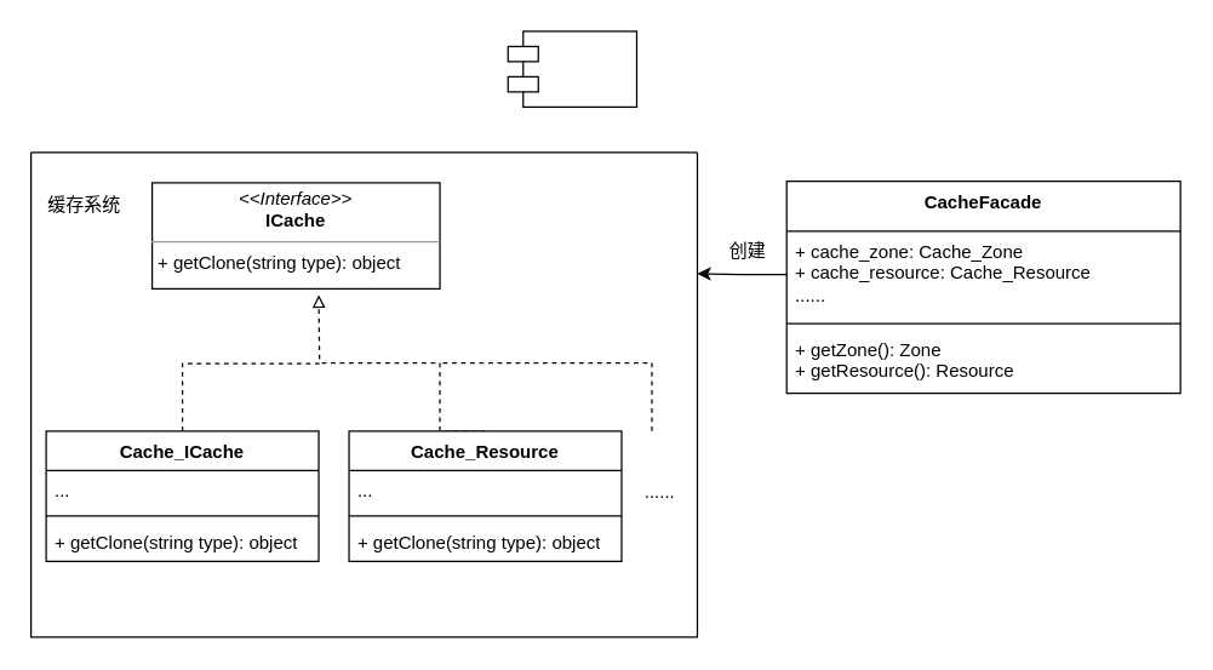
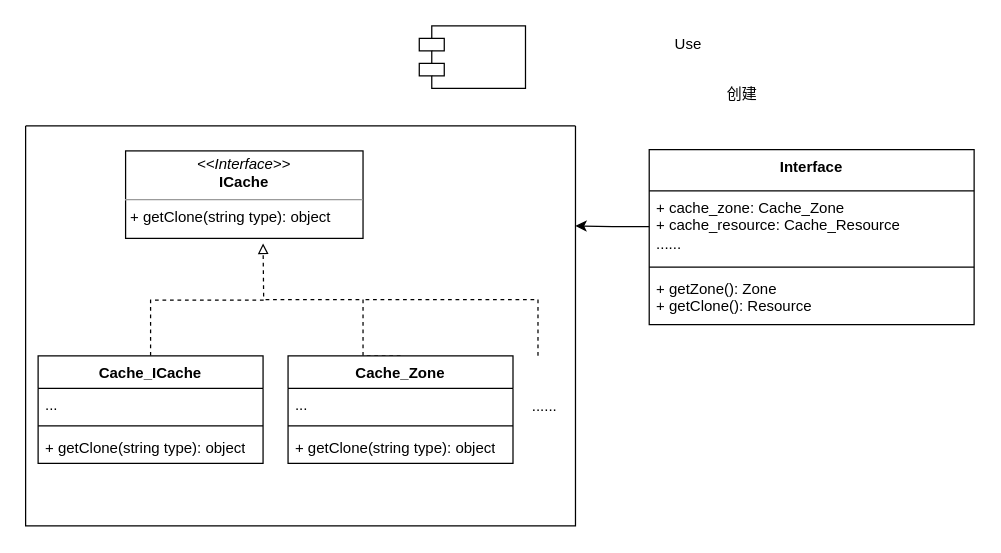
+ <mxCell id="16" value="Use" style="text;html=1;align=center;verticalAlign=middle;resizable=0;points=[];autosize=1;strokeColor=none;fillColor=none;" vertex="1" parent="1"><mxGeometry x="530" y="20" width="40" height="30" as="geometry" /></mxCell>
- <mxCell id="2" value="CacheFacade" style="swimlane;fontStyle=1;align=center;verticalAlign=top;childLayout=stackLayout;horizontal=1;startSize=33;horizontalStack=0;resizeParent=1;resizeParentMax=0;resizeLast=0;collapsible=1;marginBottom=0;whiteSpace=wrap;html=1;" vertex="1" parent="1"><mxGeometry x="519" y="119" width="260" height="140" as="geometry" /></mxCell>
+ <mxCell id="2" value="Interface" style="swimlane;fontStyle=1;align=center;verticalAlign=top;childLayout=stackLayout;horizontal=1;startSize=33;horizontalStack=0;resizeParent=1;resizeParentMax=0;resizeLast=0;collapsible=1;marginBottom=0;whiteSpace=wrap;html=1;" vertex="1" parent="1"><mxGeometry x="519" y="119" width="260" height="140" as="geometry" /></mxCell>
- <mxCell id="20" value="缓存系统" style="text;html=1;align=center;verticalAlign=middle;resizable=0;points=[];autosize=1;strokeColor=none;fillColor=none;" vertex="1" parent="19"><mxGeometry y="20" width="70" height="30" as="geometry" /></mxCell>
- <mxCell id="14" value="创建" style="text;html=1;align=center;verticalAlign=middle;resizable=0;points=[];autosize=1;strokeColor=none;fillColor=none;" vertex="1" parent="1"><mxGeometry x="468" y="150" width="50" height="30" as="geometry" /></mxCell>
+ <mxCell id="14" value="创建" style="text;html=1;align=center;verticalAlign=middle;resizable=0;points=[];autosize=1;strokeColor=none;fillColor=none;" vertex="1" parent="1"><mxGeometry x="568" y="60" width="50" height="30" as="geometry" /></mxCell>
- <mxCell id="5" value="+ getZone(): Zone&lt;br&gt;+ getResource(): Resource&lt;br&gt;......" style="text;strokeColor=none;fillColor=none;align=left;verticalAlign=top;spacingLeft=4;spacingRight=4;overflow=hidden;rotatable=0;points=[[0,0.5],[1,0.5]];portConstraint=eastwest;whiteSpace=wrap;html=1;" vertex="1" parent="2"><mxGeometry y="98" width="260" height="42" as="geometry" /></mxCell>
+ <mxCell id="5" value="+ getZone(): Zone&lt;br&gt;+ getClone(): Resource&lt;br&gt;......" style="text;strokeColor=none;fillColor=none;align=left;verticalAlign=top;spacingLeft=4;spacingRight=4;overflow=hidden;rotatable=0;points=[[0,0.5],[1,0.5]];portConstraint=eastwest;whiteSpace=wrap;html=1;" vertex="1" parent="2"><mxGeometry y="98" width="260" height="42" as="geometry" /></mxCell>
- <mxCell id="21" value="Cache_Resource" style="swimlane;fontStyle=1;align=center;verticalAlign=top;childLayout=stackLayout;horizontal=1;startSize=26;horizontalStack=0;resizeParent=1;resizeParentMax=0;resizeLast=0;collapsible=1;marginBottom=0;whiteSpace=wrap;html=1;" vertex="1" parent="19"><mxGeometry x="210" y="184" width="180" height="86" as="geometry" /></mxCell>
+ <mxCell id="21" value="Cache_Zone" style="swimlane;fontStyle=1;align=center;verticalAlign=top;childLayout=stackLayout;horizontal=1;startSize=26;horizontalStack=0;resizeParent=1;resizeParentMax=0;resizeLast=0;collapsible=1;marginBottom=0;whiteSpace=wrap;html=1;" vertex="1" parent="19"><mxGeometry x="210" y="184" width="180" height="86" as="geometry" /></mxCell>
